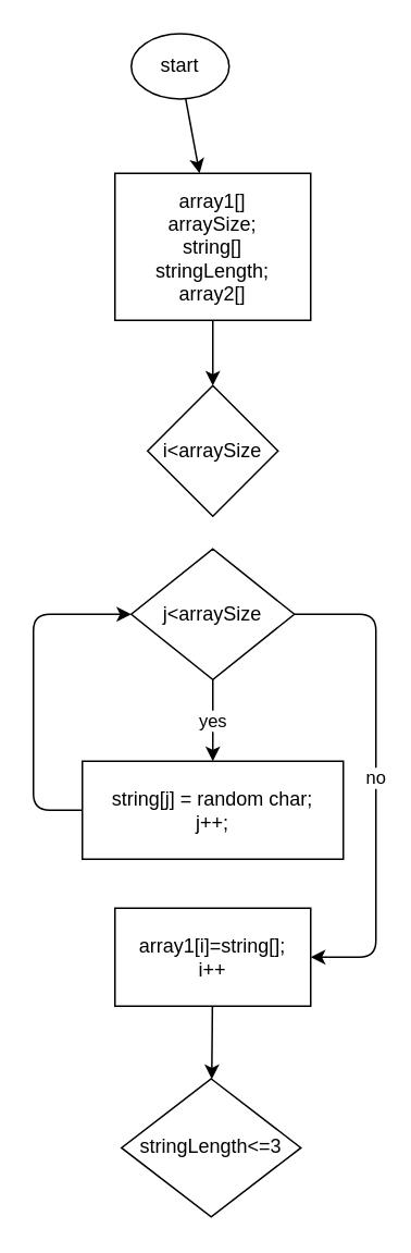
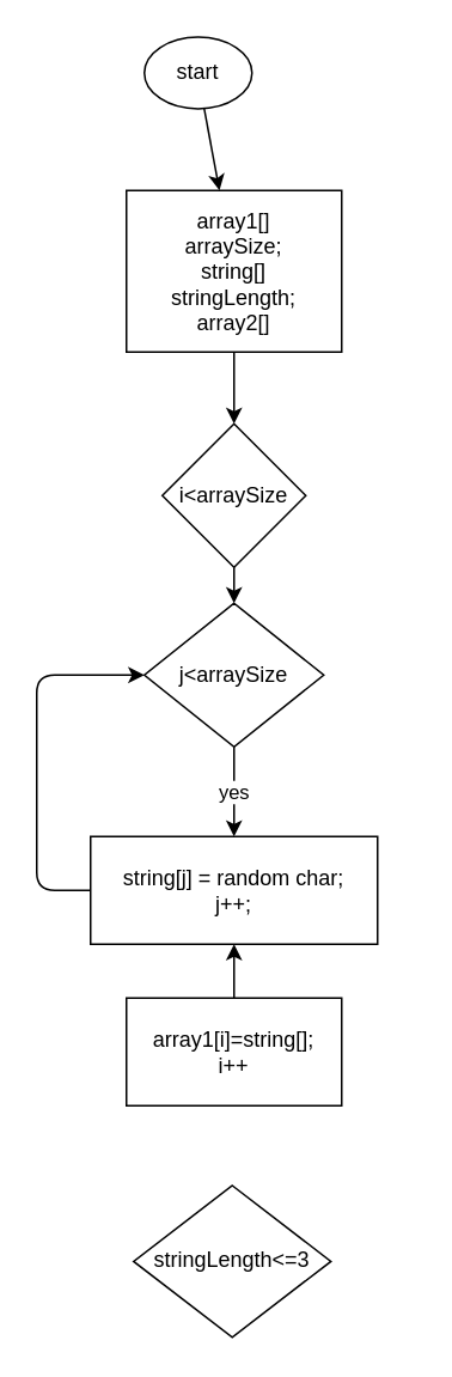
+ <mxCell id="11" value="" style="edgeStyle=none;html=1;" edge="1" parent="1" source="12" target="8"><mxGeometry relative="1" as="geometry" /></mxCell>
- <mxCell id="7" value="no" style="edgeStyle=none;html=1;entryX=1;entryY=0.5;entryDx=0;entryDy=0;" parent="1" source="8" target="14" edge="1"><mxGeometry relative="1" as="geometry"><mxPoint x="300" y="607.5" as="targetPoint" /><Array as="points"><mxPoint x="230" y="375.5" /><mxPoint x="230" y="585.5" /></Array></mxGeometry></mxCell>
- <mxCell id="13" value="" style="edgeStyle=none;html=1;" edge="1" parent="1" source="14" target="15"><mxGeometry relative="1" as="geometry" /></mxCell>
+ <mxCell id="13" value="" style="edgeStyle=none;html=1;" edge="1" parent="1" source="14" target="10"><mxGeometry relative="1" as="geometry" /></mxCell>
